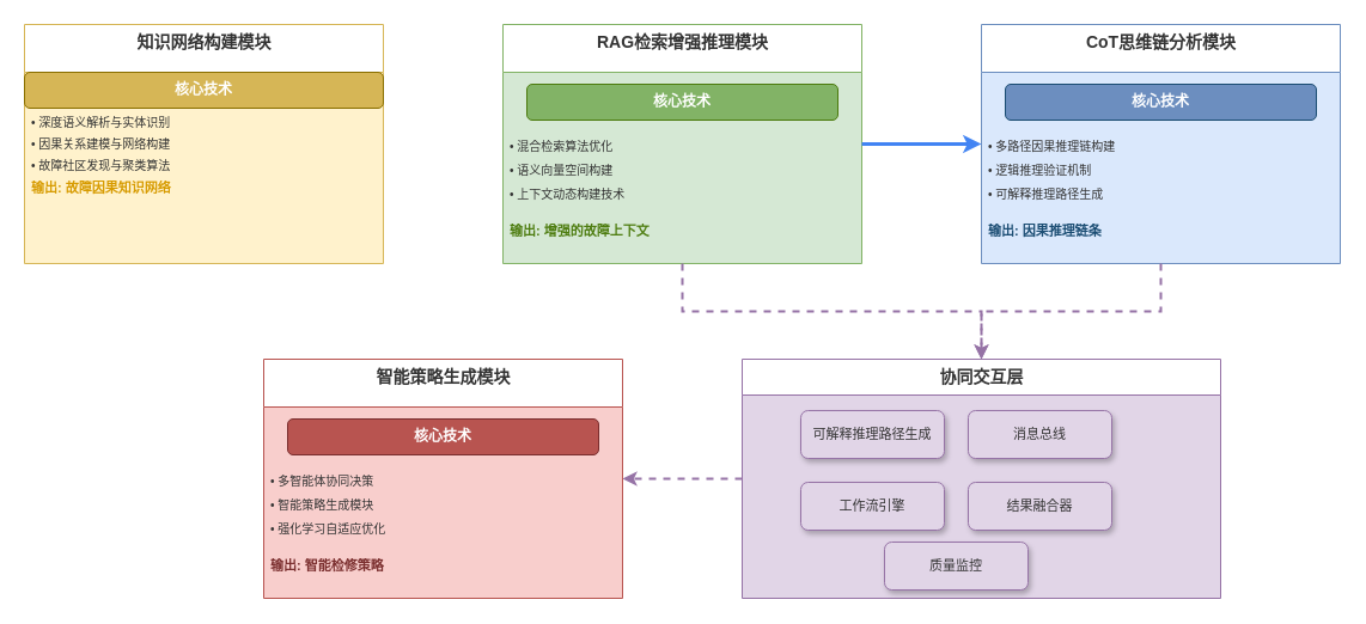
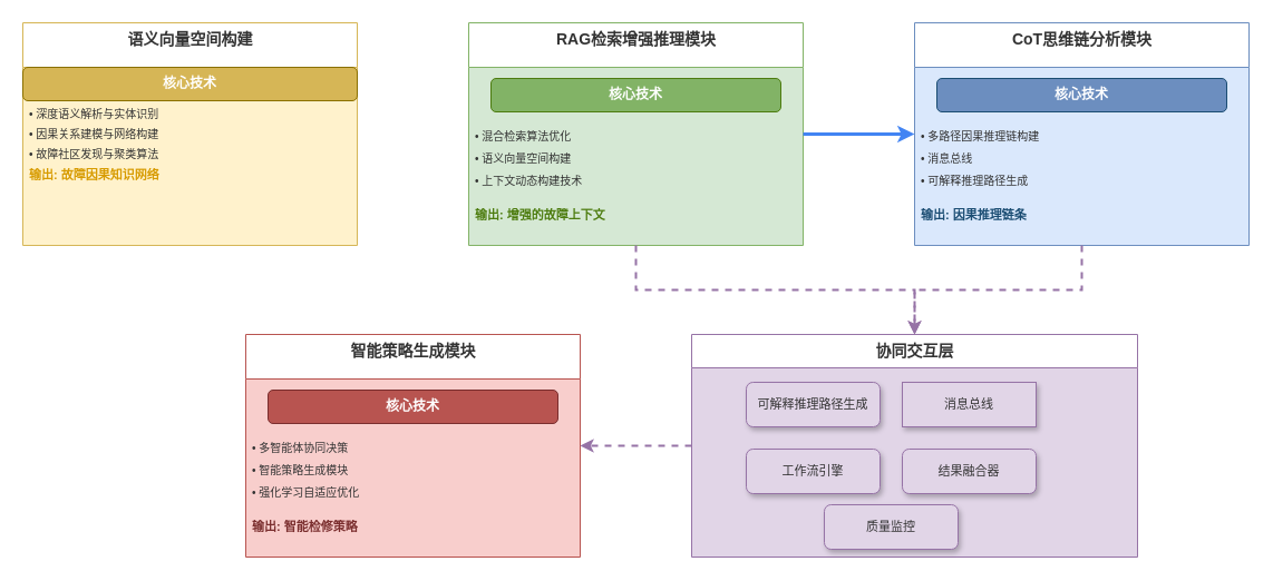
- <mxCell id="2" value="知识网络构建模块" style="swimlane;html=1;fontStyle=1;align=center;verticalAlign=top;childLayout=stackLayout;horizontal=1;startSize=40;horizontalStack=0;resizeParent=1;resizeLast=0;collapsible=0;marginBottom=0;swimlaneFillColor=#FFF2CC;strokeColor=#D6B656;fontColor=#333333;fontSize=14;" parent="1" vertex="1"><mxGeometry x="20" y="20" width="300" height="200" as="geometry" /></mxCell>
+ <mxCell id="2" value="语义向量空间构建" style="swimlane;html=1;fontStyle=1;align=center;verticalAlign=top;childLayout=stackLayout;horizontal=1;startSize=40;horizontalStack=0;resizeParent=1;resizeLast=0;collapsible=0;marginBottom=0;swimlaneFillColor=#FFF2CC;strokeColor=#D6B656;fontColor=#333333;fontSize=14;" parent="1" vertex="1"><mxGeometry x="20" y="20" width="300" height="200" as="geometry" /></mxCell>
- <mxCell id="17" value="• 逻辑推理验证机制" style="text;html=1;strokeColor=none;fillColor=none;spacingLeft=4;spacingRight=4;whiteSpace=wrap;overflow=hidden;rotatable=0;fontSize=10;fontColor=#333333;" parent="14" vertex="1"><mxGeometry y="110" width="300" height="18" as="geometry" /></mxCell>
+ <mxCell id="17" value="• 消息总线" style="text;html=1;strokeColor=none;fillColor=none;spacingLeft=4;spacingRight=4;whiteSpace=wrap;overflow=hidden;rotatable=0;fontSize=10;fontColor=#333333;" parent="14" vertex="1"><mxGeometry y="110" width="300" height="18" as="geometry" /></mxCell>
- <mxCell id="29" value="消息总线" style="rounded=1;whiteSpace=wrap;html=1;fillColor=#E1D5E7;strokeColor=#9673A6;fontColor=#333333;fontSize=11;shadow=1;" parent="27" vertex="1"><mxGeometry x="189" y="13" width="120" height="40" as="geometry" /></mxCell>
+ <mxCell id="29" value="消息总线" style="whiteSpace=wrap;html=1;fillColor=#E1D5E7;strokeColor=#9673A6;fontColor=#333333;fontSize=11;shadow=1;rounded=0;" parent="27" vertex="1"><mxGeometry x="189" y="13" width="120" height="40" as="geometry" /></mxCell>
